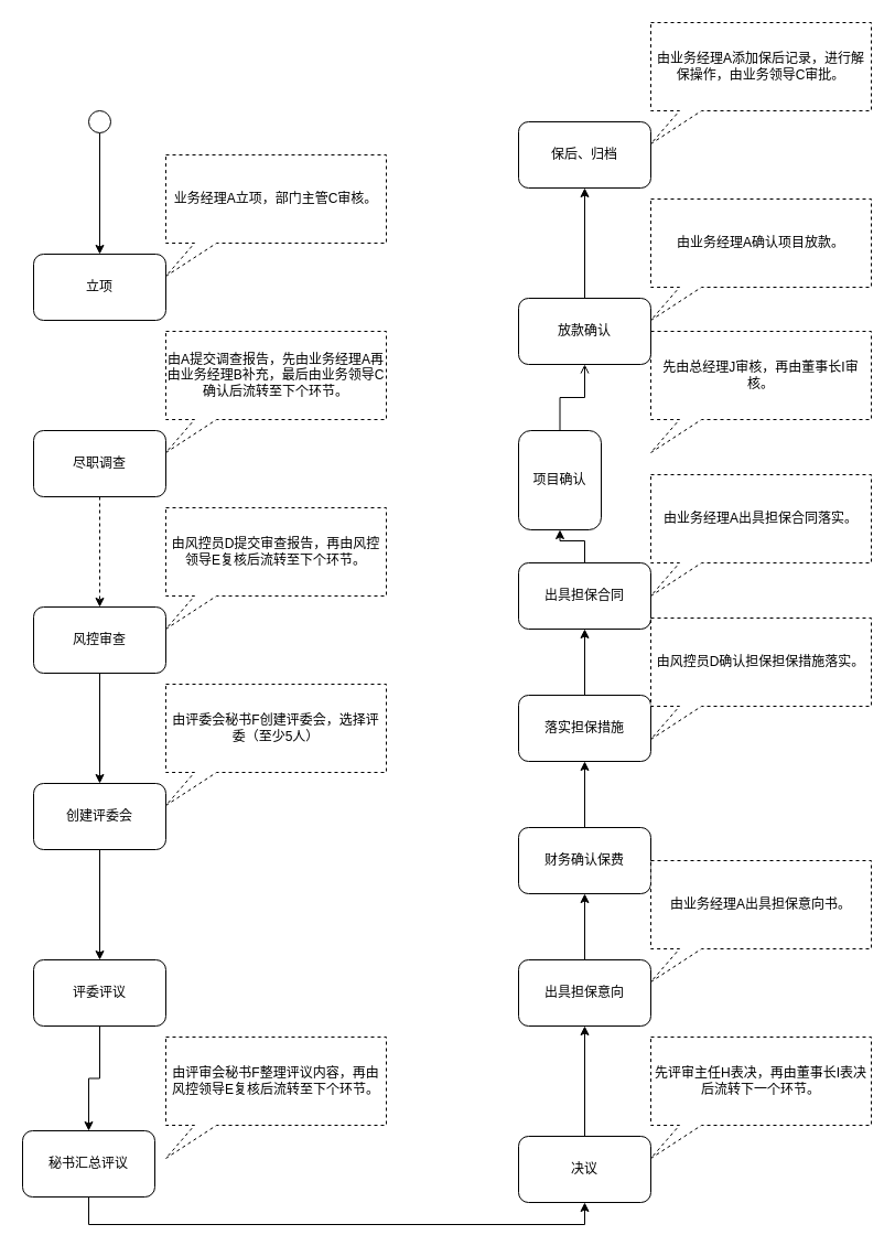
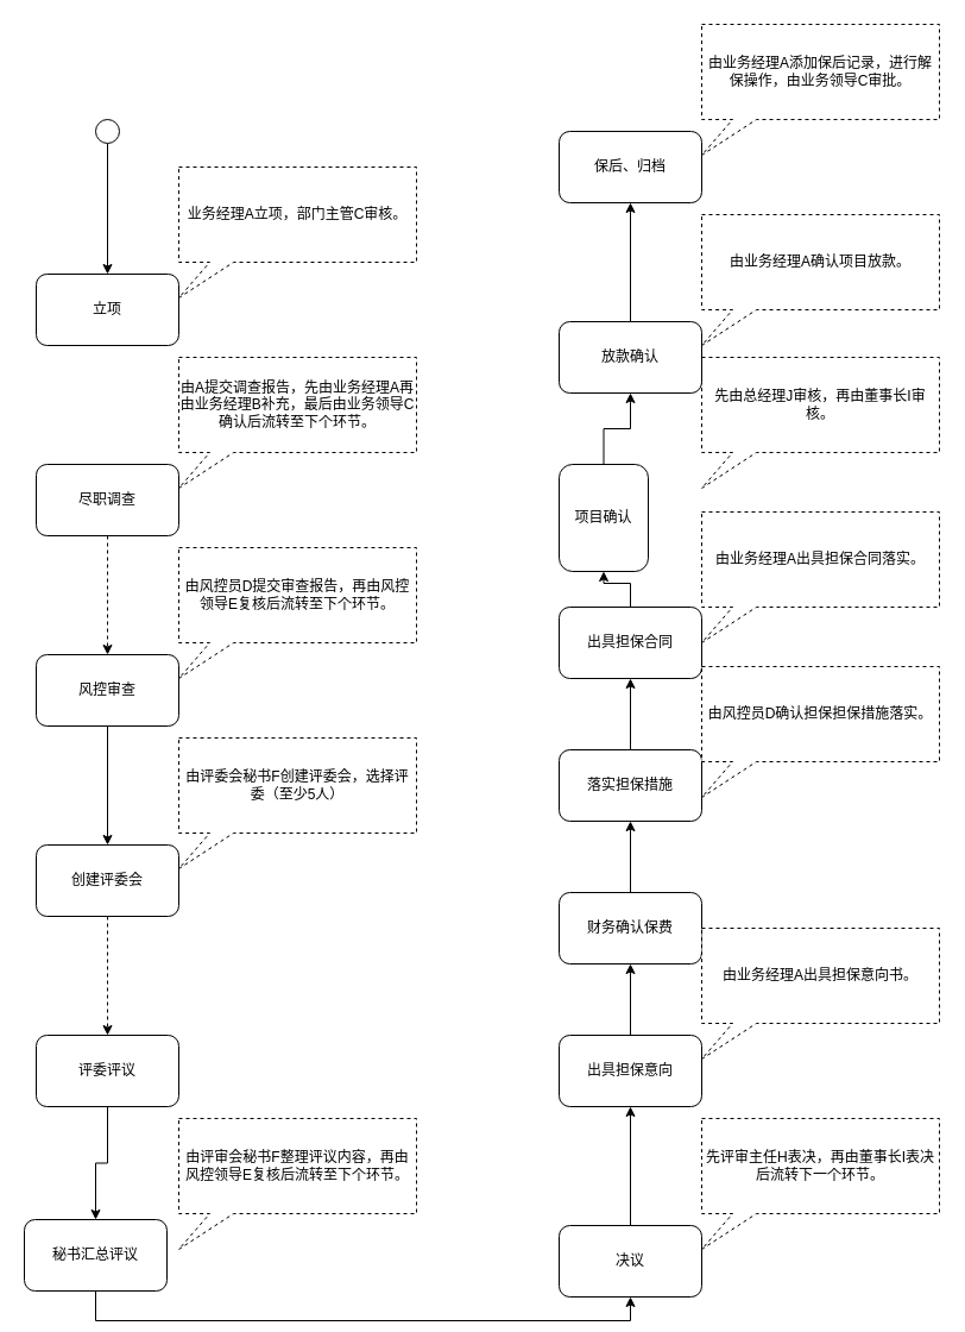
- <mxCell id="31" value="" style="edgeStyle=orthogonalEdgeStyle;rounded=0;orthogonalLoop=1;jettySize=auto;html=1;endArrow=open;" edge="1" parent="1" source="32" target="35"><mxGeometry relative="1" as="geometry" /></mxCell>
+ <mxCell id="31" value="" style="edgeStyle=orthogonalEdgeStyle;rounded=0;orthogonalLoop=1;jettySize=auto;html=1;" edge="1" parent="1" source="32" target="35"><mxGeometry relative="1" as="geometry" /></mxCell>
- <mxCell id="12" value="" style="edgeStyle=orthogonalEdgeStyle;rounded=0;orthogonalLoop=1;jettySize=auto;html=1;" edge="1" parent="1" source="13" target="16"><mxGeometry relative="1" as="geometry" /></mxCell>
+ <mxCell id="12" value="" style="edgeStyle=orthogonalEdgeStyle;rounded=0;orthogonalLoop=1;jettySize=auto;html=1;dashed=1;" edge="1" parent="1" source="13" target="16"><mxGeometry relative="1" as="geometry" /></mxCell>
